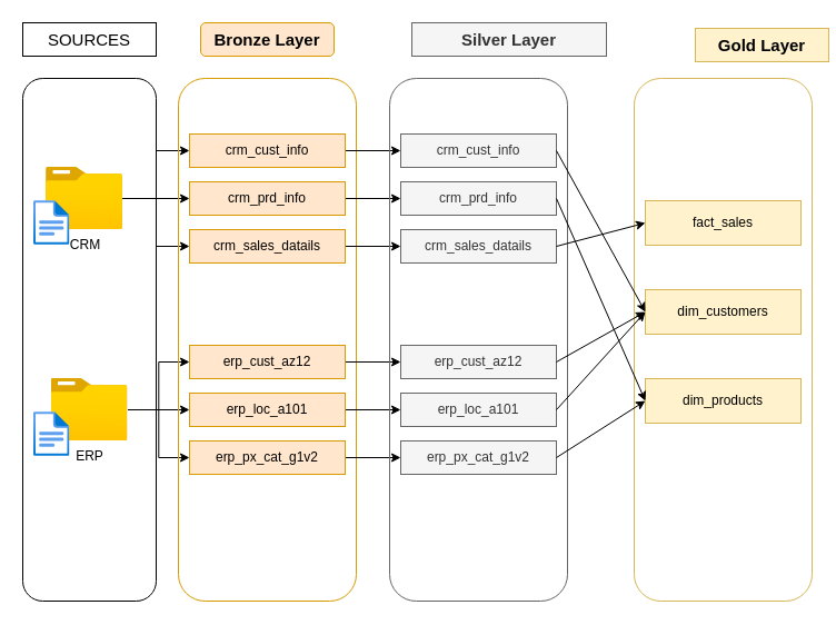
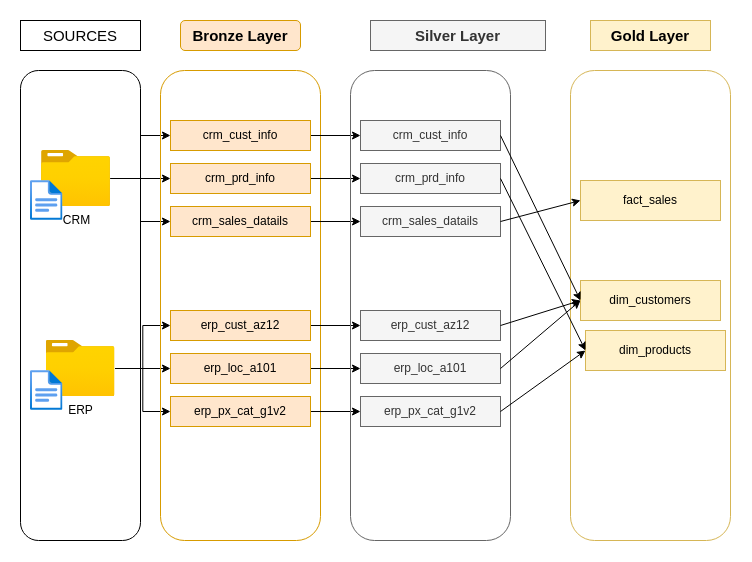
- <mxCell id="41" value="&lt;span style=&quot;font-size: 15px;&quot;&gt;&lt;b&gt;Gold Layer&lt;/b&gt;&lt;/span&gt;" style="rounded=0;whiteSpace=wrap;html=1;fillColor=#fff2cc;strokeColor=#d6b656;" vertex="1" parent="1"><mxGeometry x="625" y="25" width="120" height="30" as="geometry" /></mxCell>
+ <mxCell id="41" value="&lt;span style=&quot;font-size: 15px;&quot;&gt;&lt;b&gt;Gold Layer&lt;/b&gt;&lt;/span&gt;" style="rounded=0;whiteSpace=wrap;html=1;fillColor=#fff2cc;strokeColor=#d6b656;" vertex="1" parent="1"><mxGeometry x="590" y="20" width="120" height="30" as="geometry" /></mxCell>
- <mxCell id="39" value="dim_customers" style="text;html=1;align=center;verticalAlign=middle;whiteSpace=wrap;rounded=0;fillColor=#fff2cc;strokeColor=#d6b656;" vertex="1" parent="1"><mxGeometry x="580" y="260" width="140" height="40" as="geometry" /></mxCell>
+ <mxCell id="39" value="dim_customers" style="text;html=1;align=center;verticalAlign=middle;whiteSpace=wrap;rounded=0;fillColor=#fff2cc;strokeColor=#d6b656;" vertex="1" parent="1"><mxGeometry x="580" y="280" width="140" height="40" as="geometry" /></mxCell>
- <mxCell id="40" value="dim_products" style="text;html=1;align=center;verticalAlign=middle;whiteSpace=wrap;rounded=0;fillColor=#fff2cc;strokeColor=#d6b656;" vertex="1" parent="1"><mxGeometry x="580" y="340" width="140" height="40" as="geometry" /></mxCell>
+ <mxCell id="40" value="dim_products" style="text;html=1;align=center;verticalAlign=middle;whiteSpace=wrap;rounded=0;fillColor=#fff2cc;strokeColor=#d6b656;" vertex="1" parent="1"><mxGeometry x="585" y="330" width="140" height="40" as="geometry" /></mxCell>
